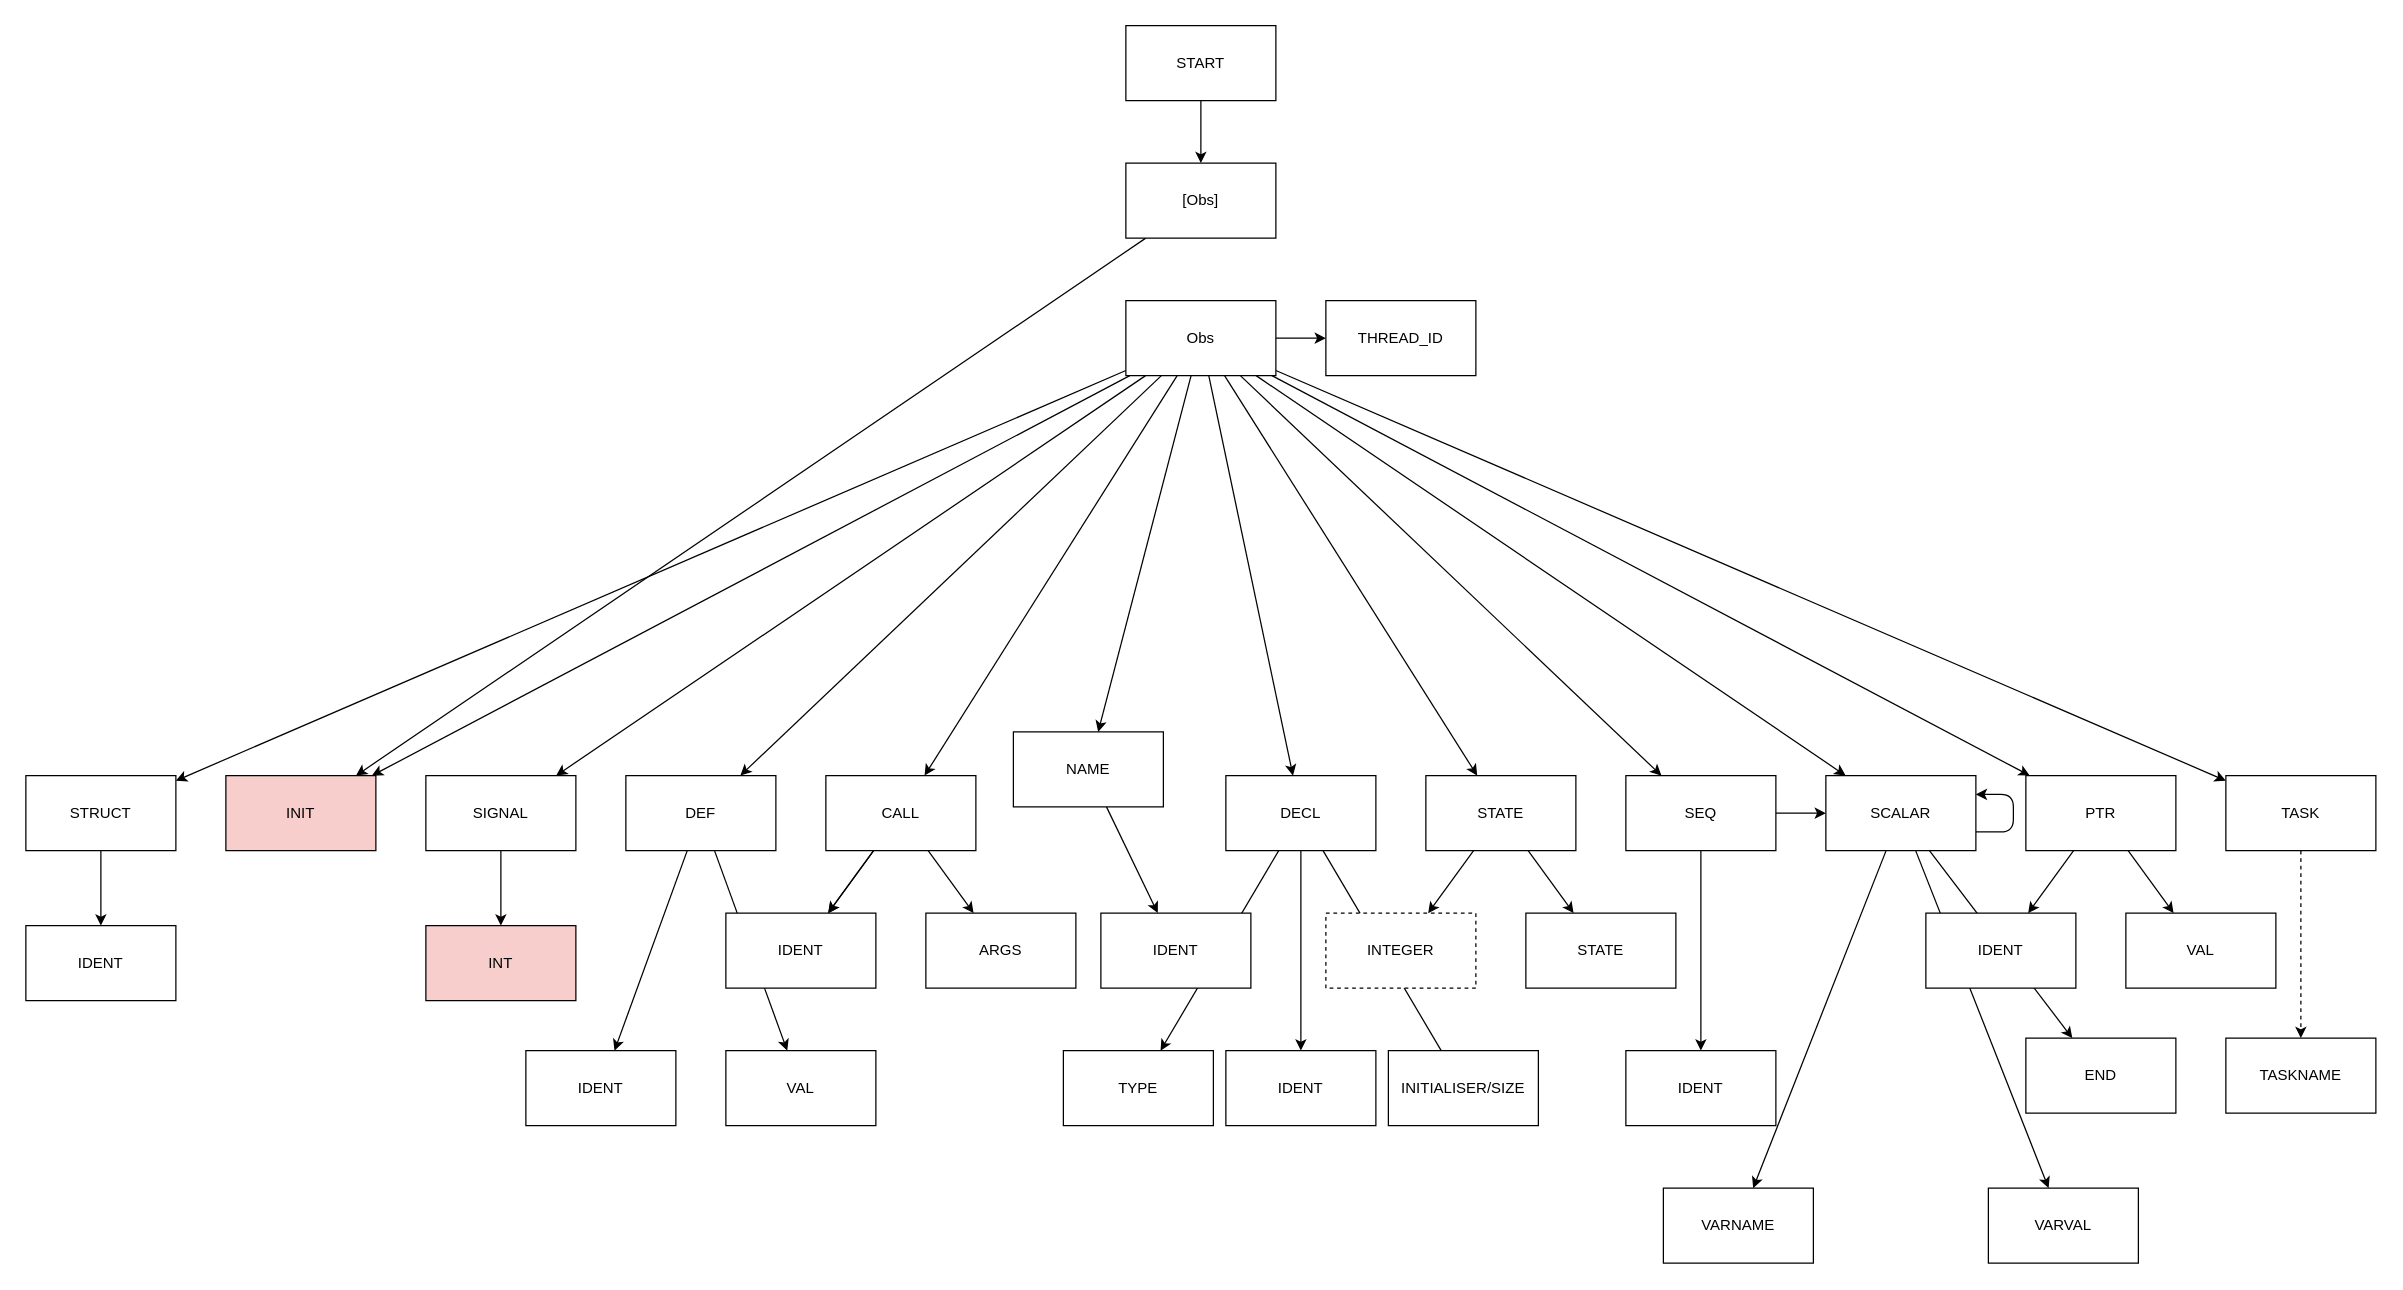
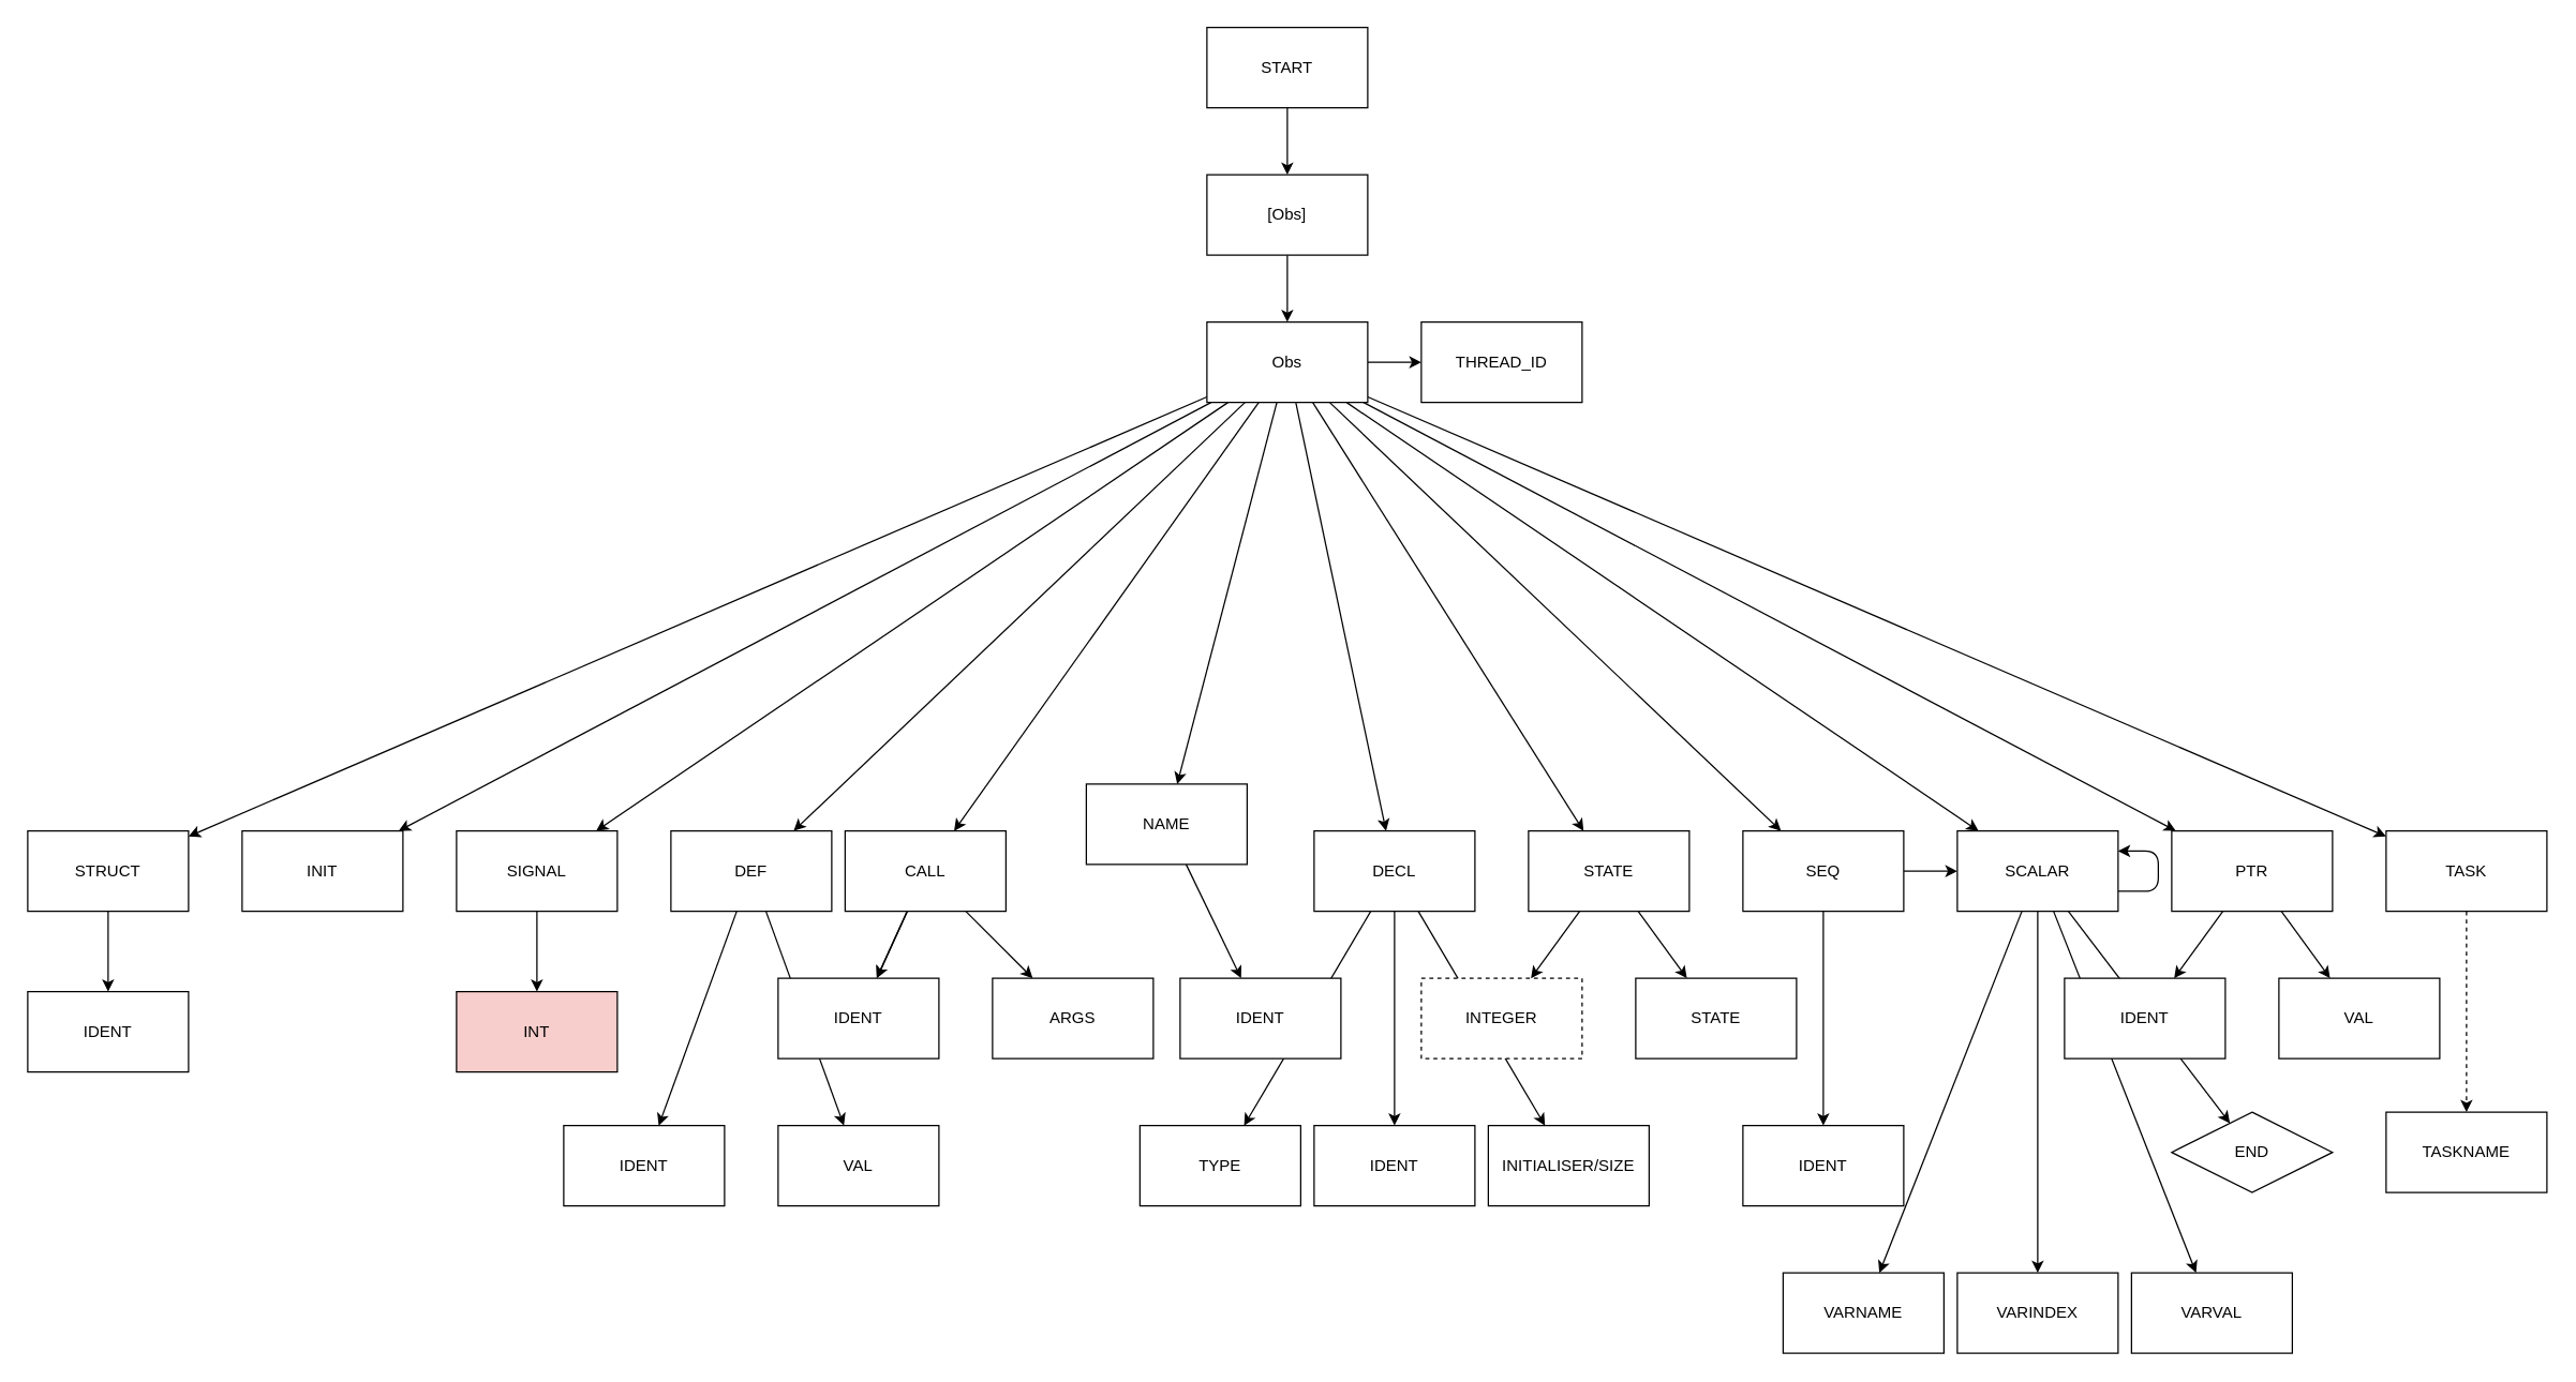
- <mxCell id="51" style="edgeStyle=none;html=1;" edge="1" parent="1" source="52" target="48"><mxGeometry relative="1" as="geometry" /></mxCell>
+ <mxCell id="51" style="edgeStyle=none;html=1;" edge="1" parent="1" source="52" target="15"><mxGeometry relative="1" as="geometry" /></mxCell>
- <mxCell id="48" value="INIT" style="rounded=0;whiteSpace=wrap;html=1;fillColor=#f8cecc;" vertex="1" parent="1"><mxGeometry x="180" y="620" width="120" height="60" as="geometry" /></mxCell>
+ <mxCell id="48" value="INIT" style="rounded=0;whiteSpace=wrap;html=1;" vertex="1" parent="1"><mxGeometry x="180" y="620" width="120" height="60" as="geometry" /></mxCell>
- <mxCell id="36" value="CALL" style="rounded=0;whiteSpace=wrap;html=1;" vertex="1" parent="1"><mxGeometry x="660" y="620" width="120" height="60" as="geometry" /></mxCell>
+ <mxCell id="36" value="CALL" style="rounded=0;whiteSpace=wrap;html=1;" vertex="1" parent="1"><mxGeometry x="630" y="620" width="120" height="60" as="geometry" /></mxCell>
+ <mxCell id="27" style="edgeStyle=none;html=1;" edge="1" parent="1" source="32" target="71"><mxGeometry relative="1" as="geometry" /></mxCell>
- <mxCell id="41" style="edgeStyle=none;html=1;endArrow=none;" edge="1" parent="1" source="42" target="61"><mxGeometry relative="1" as="geometry" /></mxCell>
+ <mxCell id="41" style="edgeStyle=none;html=1;" edge="1" parent="1" source="42" target="61"><mxGeometry relative="1" as="geometry" /></mxCell>
- <mxCell id="74" value="END" style="rounded=0;whiteSpace=wrap;html=1;" vertex="1" parent="1"><mxGeometry x="1620" y="830" width="120" height="60" as="geometry" /></mxCell>
+ <mxCell id="74" value="END" style="rhombus;whiteSpace=wrap;html=1;" vertex="1" parent="1"><mxGeometry x="1620" y="830" width="120" height="60" as="geometry" /></mxCell>
+ <mxCell id="71" value="VARINDEX" style="rounded=0;whiteSpace=wrap;html=1;" vertex="1" parent="1"><mxGeometry x="1460" y="950" width="120" height="60" as="geometry" /></mxCell>
